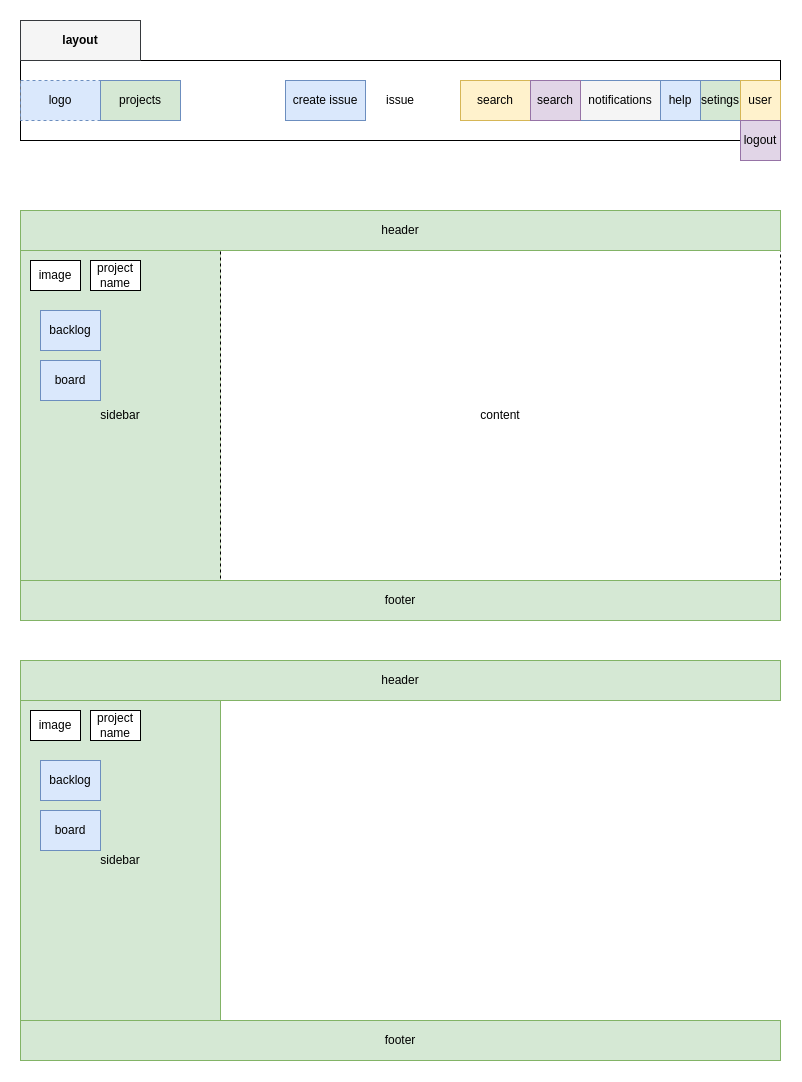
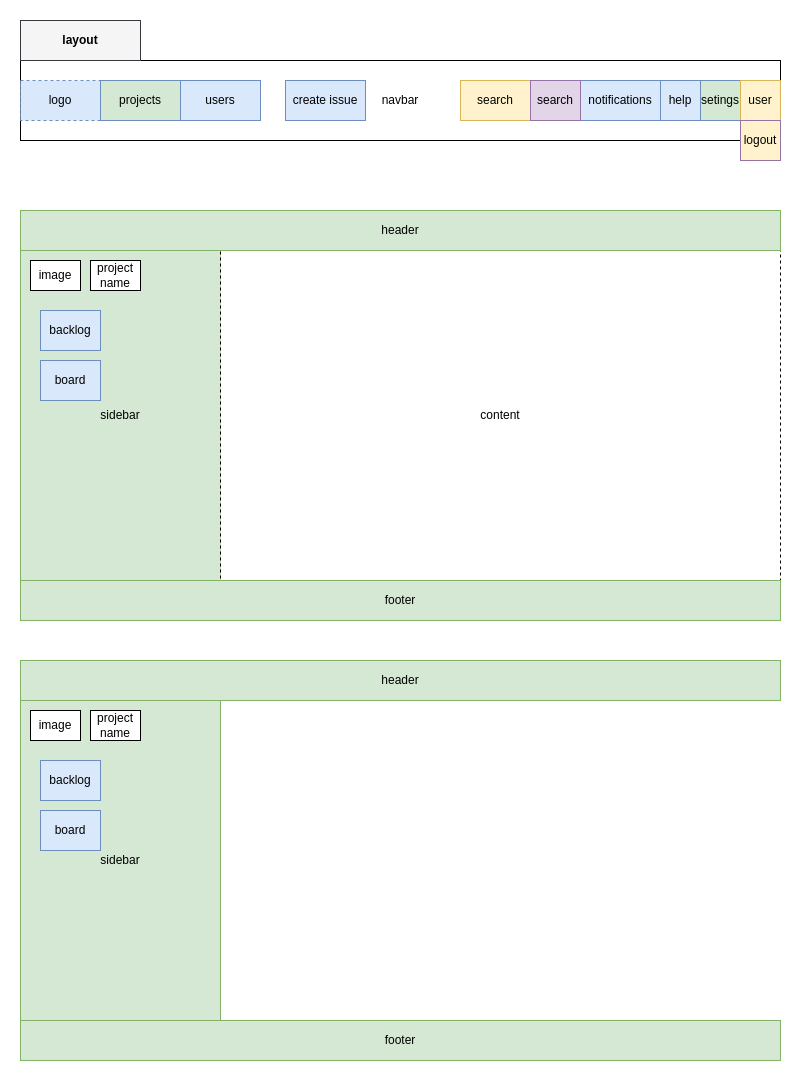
+ <mxCell id="11" value="users" style="rounded=0;whiteSpace=wrap;html=1;fillColor=#dae8fc;strokeColor=#6c8ebf;" parent="1" vertex="1"><mxGeometry x="180" y="80" width="80" height="40" as="geometry" /></mxCell>
- <mxCell id="2" value="issue" style="rounded=0;whiteSpace=wrap;html=1;" parent="1" vertex="1"><mxGeometry x="20" y="60" width="760" height="80" as="geometry" /></mxCell>
+ <mxCell id="2" value="navbar" style="rounded=0;whiteSpace=wrap;html=1;" parent="1" vertex="1"><mxGeometry x="20" y="60" width="760" height="80" as="geometry" /></mxCell>
- <mxCell id="4" value="notifications" style="rounded=0;whiteSpace=wrap;html=1;fillColor=#f5f5f5;strokeColor=#6c8ebf;" parent="1" vertex="1"><mxGeometry x="580" y="80" width="80" height="40" as="geometry" /></mxCell>
+ <mxCell id="4" value="notifications" style="rounded=0;whiteSpace=wrap;html=1;fillColor=#dae8fc;strokeColor=#6c8ebf;" parent="1" vertex="1"><mxGeometry x="580" y="80" width="80" height="40" as="geometry" /></mxCell>
- <mxCell id="8" value="logout" style="rounded=0;whiteSpace=wrap;html=1;fillColor=#e1d5e7;strokeColor=#9673a6;" parent="1" vertex="1"><mxGeometry x="740" y="120" width="40" height="40" as="geometry" /></mxCell>
+ <mxCell id="8" value="logout" style="rounded=0;whiteSpace=wrap;html=1;fillColor=#fff2cc;strokeColor=#9673a6;" parent="1" vertex="1"><mxGeometry x="740" y="120" width="40" height="40" as="geometry" /></mxCell>
